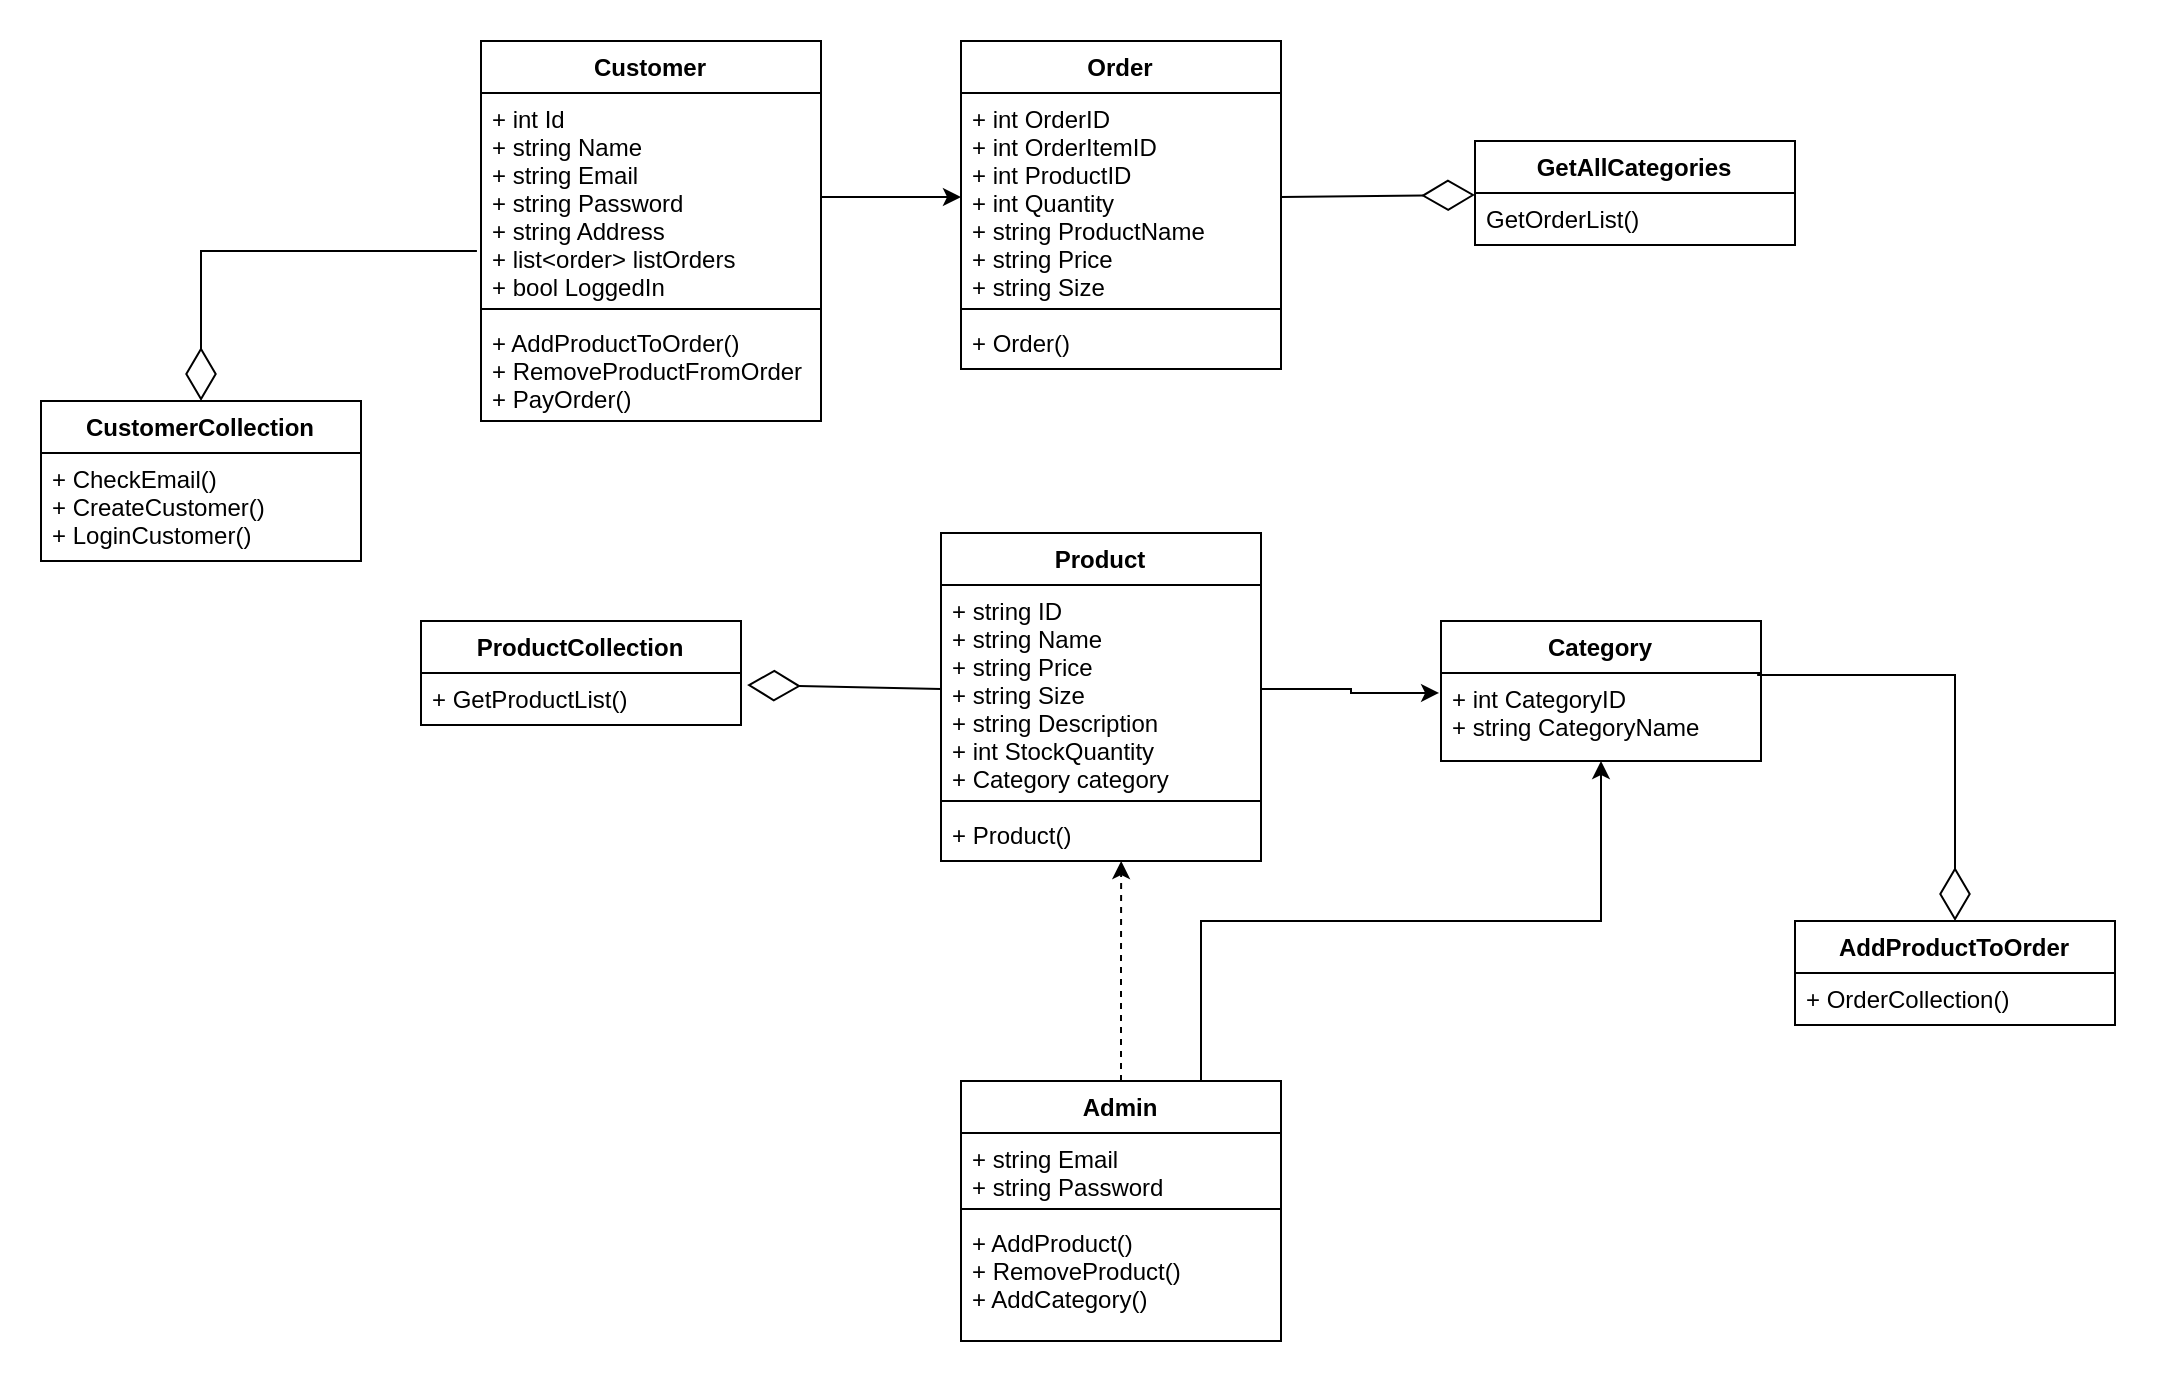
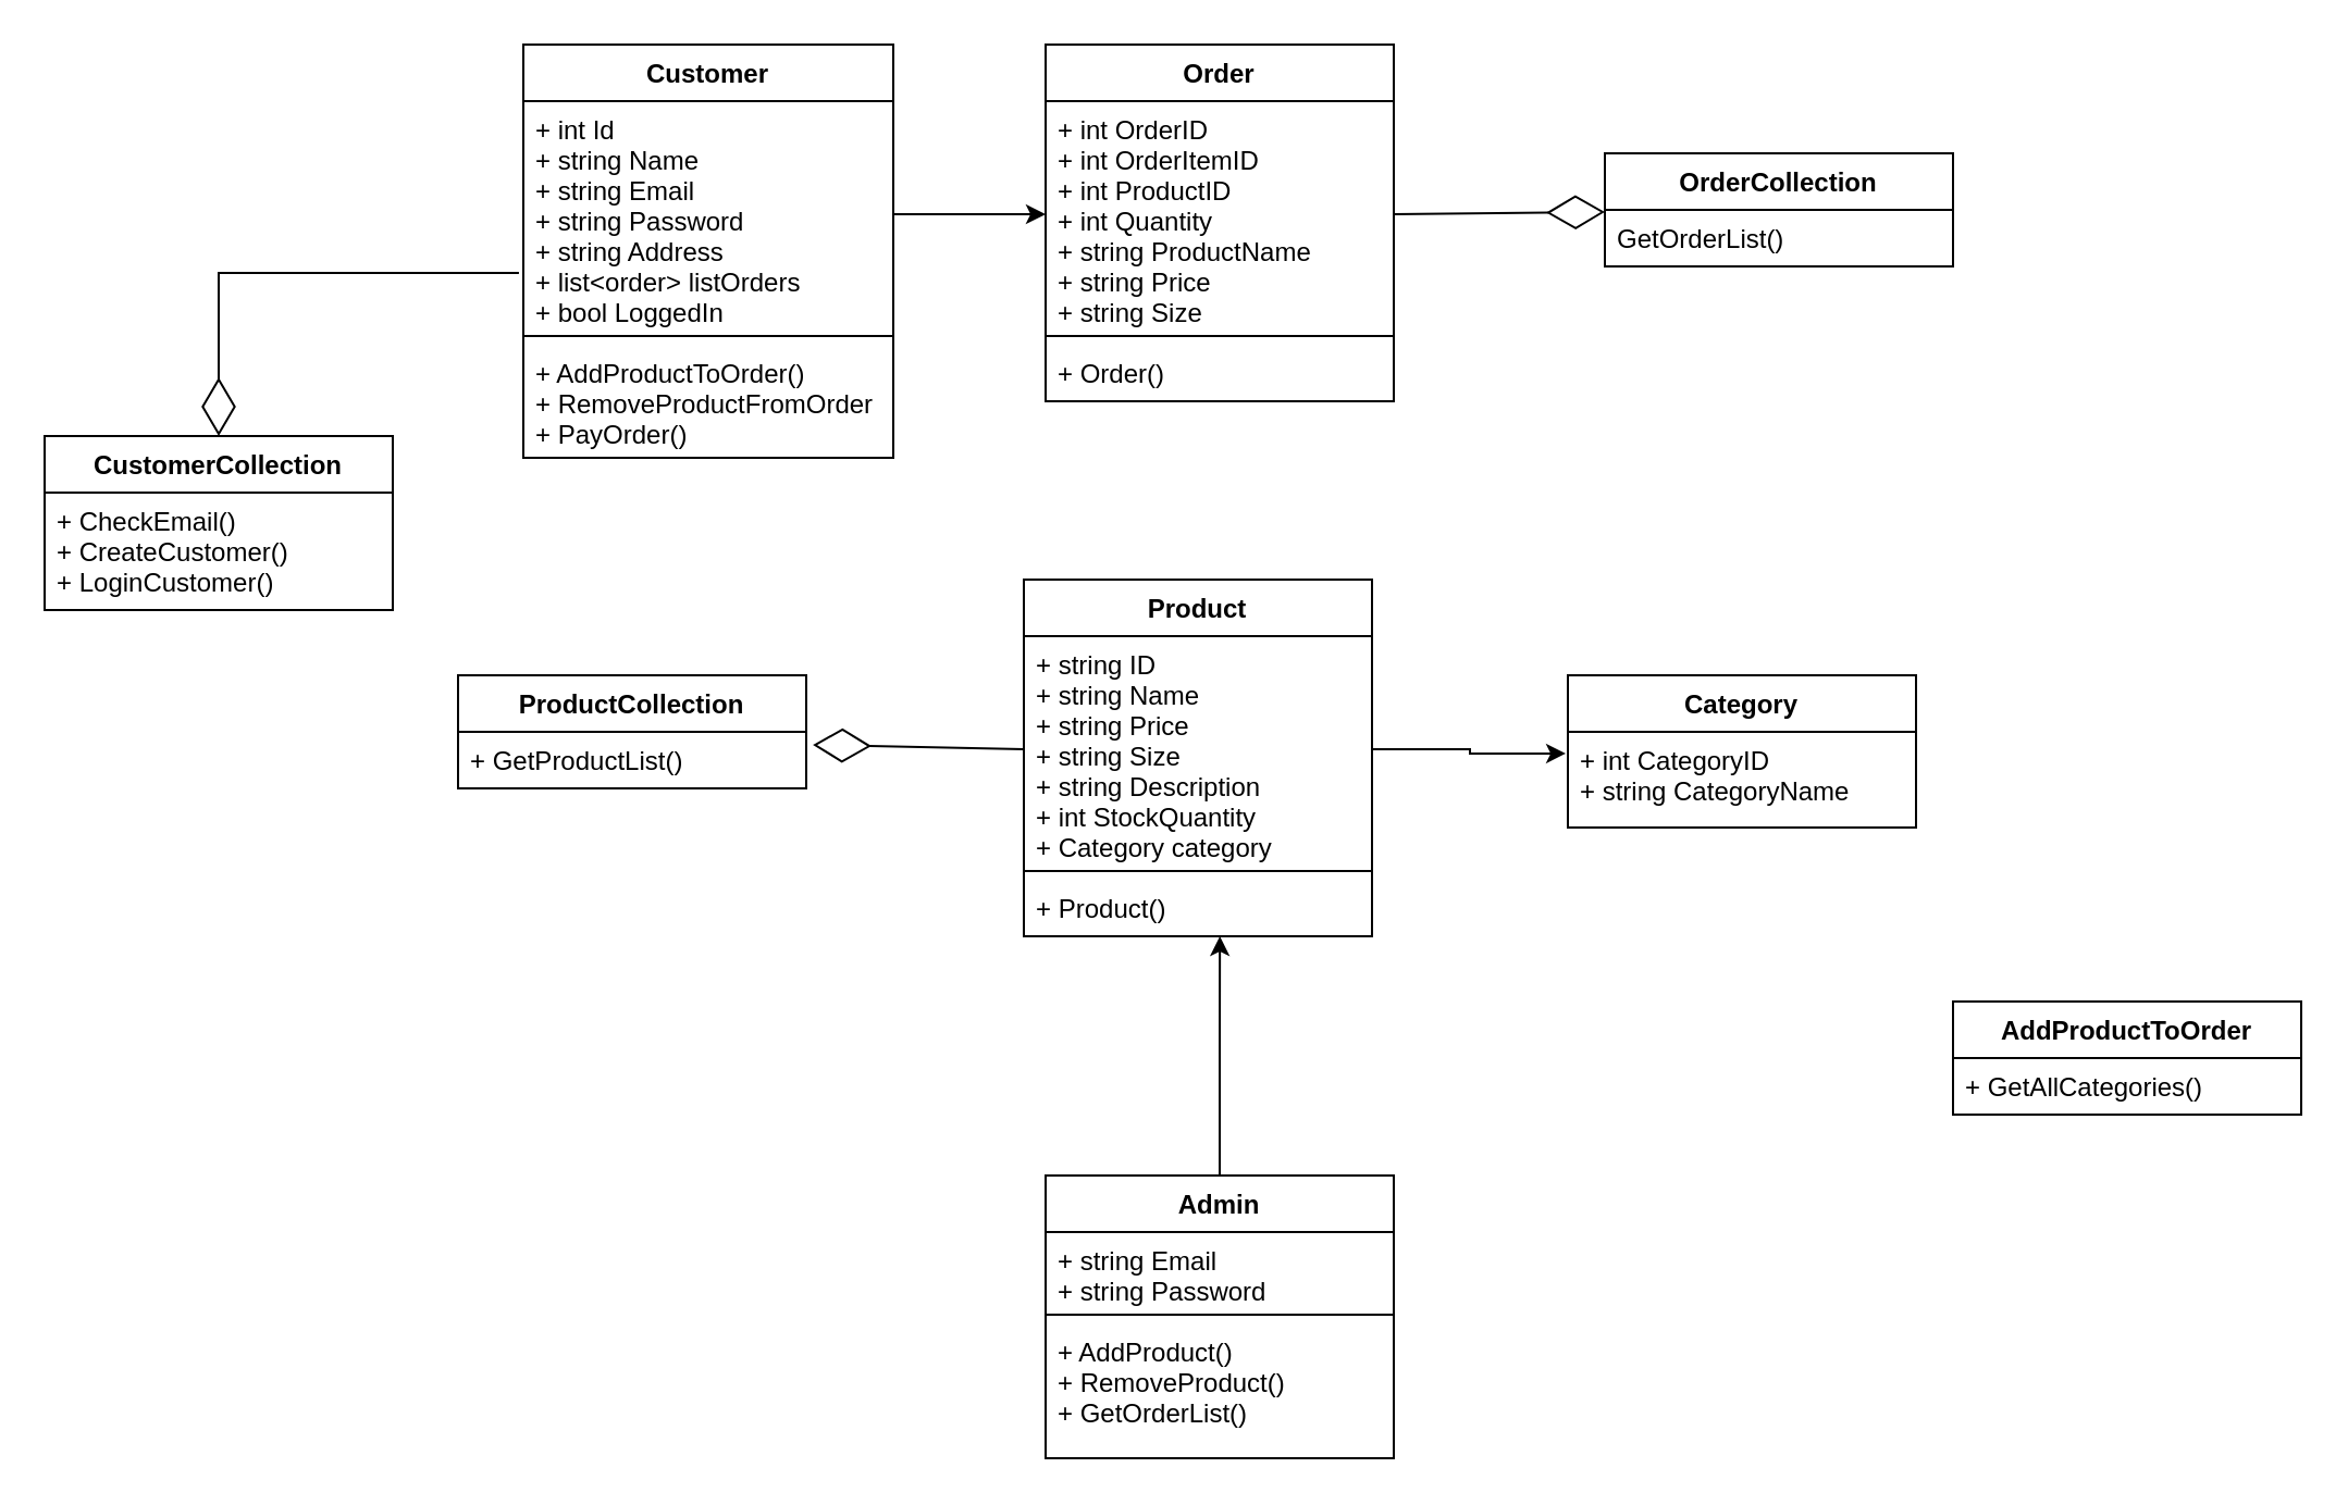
- <mxCell id="6" value="GetAllCategories" style="swimlane;fontStyle=1;align=center;verticalAlign=top;childLayout=stackLayout;horizontal=1;startSize=26;horizontalStack=0;resizeParent=1;resizeParentMax=0;resizeLast=0;collapsible=1;marginBottom=0;" vertex="1" parent="1"><mxGeometry x="737" y="70" width="160" height="52" as="geometry" /></mxCell>
+ <mxCell id="6" value="OrderCollection" style="swimlane;fontStyle=1;align=center;verticalAlign=top;childLayout=stackLayout;horizontal=1;startSize=26;horizontalStack=0;resizeParent=1;resizeParentMax=0;resizeLast=0;collapsible=1;marginBottom=0;" vertex="1" parent="1"><mxGeometry x="737" y="70" width="160" height="52" as="geometry" /></mxCell>
- <mxCell id="33" value="" style="endArrow=diamondThin;endFill=0;endSize=24;html=1;rounded=0;strokeWidth=1;exitX=0.988;exitY=0.023;exitDx=0;exitDy=0;entryX=0.5;entryY=0;entryDx=0;entryDy=0;exitPerimeter=0;" edge="1" parent="1" source="23" target="14"><mxGeometry width="160" relative="1" as="geometry"><mxPoint x="1070" y="410" as="sourcePoint" /><mxPoint x="973.04" y="408.006" as="targetPoint" /><Array as="points"><mxPoint x="977" y="337" /></Array></mxGeometry></mxCell>
- <mxCell id="25" style="edgeStyle=orthogonalEdgeStyle;rounded=0;orthogonalLoop=1;jettySize=auto;html=1;exitX=0.75;exitY=0;exitDx=0;exitDy=0;entryX=0.5;entryY=1;entryDx=0;entryDy=0;endArrow=classic;endFill=1;startSize=6;endSize=6;strokeWidth=1;" edge="1" parent="1" source="26" target="22"><mxGeometry relative="1" as="geometry" /></mxCell>
- <mxCell id="24" style="edgeStyle=orthogonalEdgeStyle;rounded=0;orthogonalLoop=1;jettySize=auto;html=1;exitX=0.5;exitY=0;exitDx=0;exitDy=0;entryX=0.563;entryY=1;entryDx=0;entryDy=0;entryPerimeter=0;endArrow=classic;endFill=1;startSize=6;endSize=6;strokeWidth=1;dashed=1;" edge="1" parent="1" source="26" target="11"><mxGeometry relative="1" as="geometry" /></mxCell>
+ <mxCell id="24" style="edgeStyle=orthogonalEdgeStyle;rounded=0;orthogonalLoop=1;jettySize=auto;html=1;exitX=0.5;exitY=0;exitDx=0;exitDy=0;entryX=0.563;entryY=1;entryDx=0;entryDy=0;entryPerimeter=0;endArrow=classic;endFill=1;startSize=6;endSize=6;strokeWidth=1;" edge="1" parent="1" source="26" target="11"><mxGeometry relative="1" as="geometry" /></mxCell>
- <mxCell id="15" value="+ OrderCollection()" style="text;strokeColor=none;fillColor=none;align=left;verticalAlign=top;spacingLeft=4;spacingRight=4;overflow=hidden;rotatable=0;points=[[0,0.5],[1,0.5]];portConstraint=eastwest;" vertex="1" parent="14"><mxGeometry y="26" width="160" height="26" as="geometry" /></mxCell>
+ <mxCell id="15" value="+ GetAllCategories()" style="text;strokeColor=none;fillColor=none;align=left;verticalAlign=top;spacingLeft=4;spacingRight=4;overflow=hidden;rotatable=0;points=[[0,0.5],[1,0.5]];portConstraint=eastwest;" vertex="1" parent="14"><mxGeometry y="26" width="160" height="26" as="geometry" /></mxCell>
- <mxCell id="29" value="+ AddProduct()&#10;+ RemoveProduct()&#10;+ AddCategory()&#10;&#10;" style="text;strokeColor=none;fillColor=none;align=left;verticalAlign=top;spacingLeft=4;spacingRight=4;overflow=hidden;rotatable=0;points=[[0,0.5],[1,0.5]];portConstraint=eastwest;" vertex="1" parent="26"><mxGeometry y="68" width="160" height="62" as="geometry" /></mxCell>
+ <mxCell id="29" value="+ AddProduct()&#10;+ RemoveProduct()&#10;+ GetOrderList()&#10;&#10;" style="text;strokeColor=none;fillColor=none;align=left;verticalAlign=top;spacingLeft=4;spacingRight=4;overflow=hidden;rotatable=0;points=[[0,0.5],[1,0.5]];portConstraint=eastwest;" vertex="1" parent="26"><mxGeometry y="68" width="160" height="62" as="geometry" /></mxCell>
